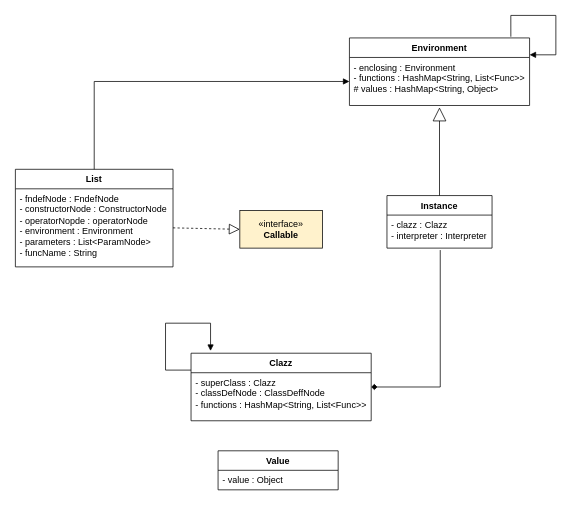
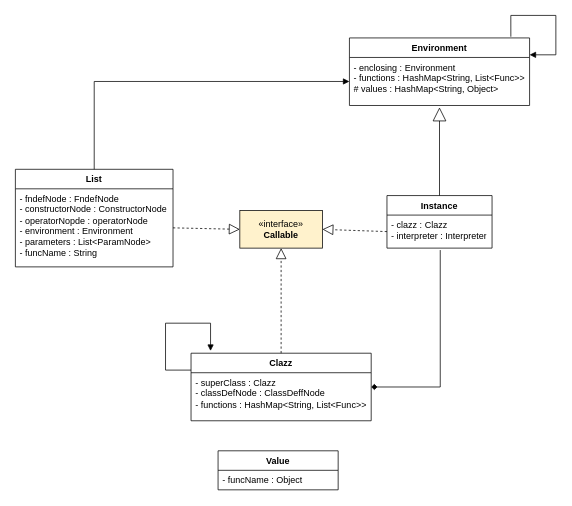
+ <mxCell id="13" value="" style="endArrow=block;dashed=1;endFill=0;endSize=12;html=1;rounded=0;exitX=0;exitY=0.5;exitDx=0;exitDy=0;entryX=1;entryY=0.5;entryDx=0;entryDy=0;" edge="1" parent="1" source="6" target="2"><mxGeometry width="160" relative="1" as="geometry"><mxPoint x="290" y="330" as="sourcePoint" /><mxPoint x="450" y="330" as="targetPoint" /></mxGeometry></mxCell>
+ <mxCell id="14" value="" style="endArrow=block;dashed=1;endFill=0;endSize=12;html=1;rounded=0;exitX=0.5;exitY=0;exitDx=0;exitDy=0;entryX=0.5;entryY=1;entryDx=0;entryDy=0;" edge="1" parent="1" source="3" target="2"><mxGeometry width="160" relative="1" as="geometry"><mxPoint x="550" y="320" as="sourcePoint" /><mxPoint x="425" y="190" as="targetPoint" /></mxGeometry></mxCell>
- <mxCell id="10" value="- value : Object" style="text;strokeColor=none;fillColor=none;align=left;verticalAlign=top;spacingLeft=4;spacingRight=4;overflow=hidden;rotatable=0;points=[[0,0.5],[1,0.5]];portConstraint=eastwest;whiteSpace=wrap;html=1;" vertex="1" parent="9"><mxGeometry y="26" width="160" height="26" as="geometry" /></mxCell>
+ <mxCell id="10" value="- funcName : Object" style="text;strokeColor=none;fillColor=none;align=left;verticalAlign=top;spacingLeft=4;spacingRight=4;overflow=hidden;rotatable=0;points=[[0,0.5],[1,0.5]];portConstraint=eastwest;whiteSpace=wrap;html=1;" vertex="1" parent="9"><mxGeometry y="26" width="160" height="26" as="geometry" /></mxCell>
